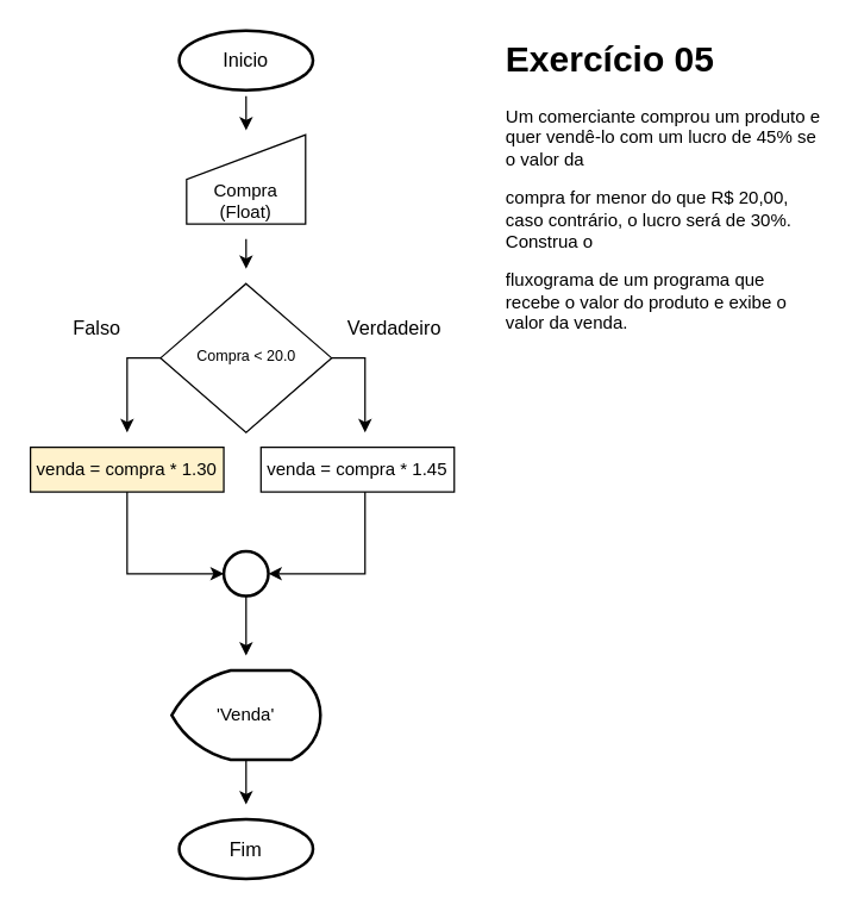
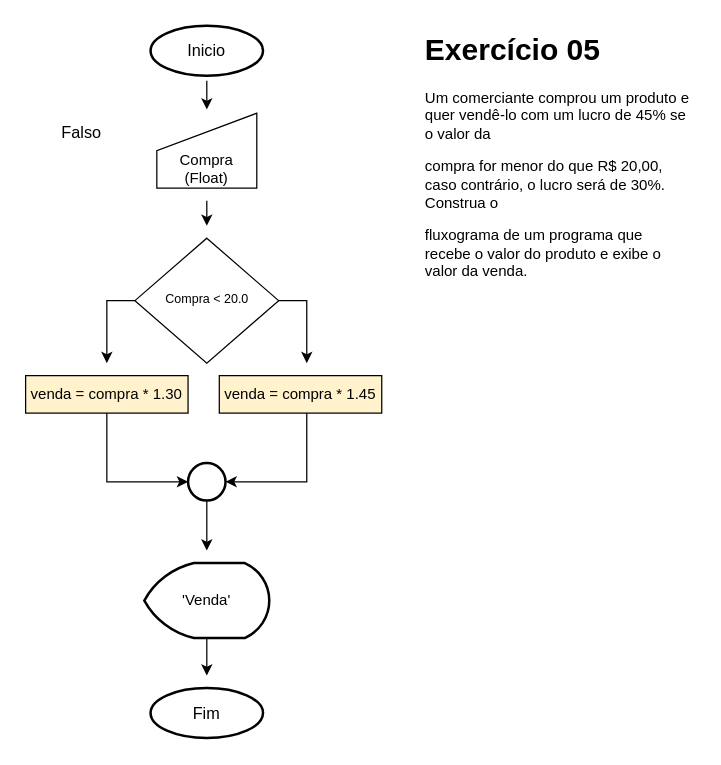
- <mxCell id="12" value="Falso" style="text;html=1;strokeColor=none;fillColor=none;align=center;verticalAlign=middle;whiteSpace=wrap;rounded=0;fontSize=13;" parent="1" vertex="1"><mxGeometry x="45" y="210" width="40" height="20" as="geometry" /></mxCell>
+ <mxCell id="12" value="Falso" style="text;html=1;strokeColor=none;fillColor=none;align=center;verticalAlign=middle;whiteSpace=wrap;rounded=0;fontSize=13;" parent="1" vertex="1"><mxGeometry x="45" y="95" width="40" height="20" as="geometry" /></mxCell>
- <mxCell id="11" value="Verdadeiro" style="text;html=1;strokeColor=none;fillColor=none;align=center;verticalAlign=middle;whiteSpace=wrap;rounded=0;fontSize=13;" parent="1" vertex="1"><mxGeometry x="245" y="210" width="40" height="20" as="geometry" /></mxCell>
- <mxCell id="16" value="venda = compra * 1.45" style="rounded=0;whiteSpace=wrap;html=1;" parent="1" vertex="1"><mxGeometry x="175" y="300" width="130" height="30" as="geometry" /></mxCell>
+ <mxCell id="16" value="venda = compra * 1.45" style="rounded=0;whiteSpace=wrap;html=1;fillColor=#fff2cc;" parent="1" vertex="1"><mxGeometry x="175" y="300" width="130" height="30" as="geometry" /></mxCell>
